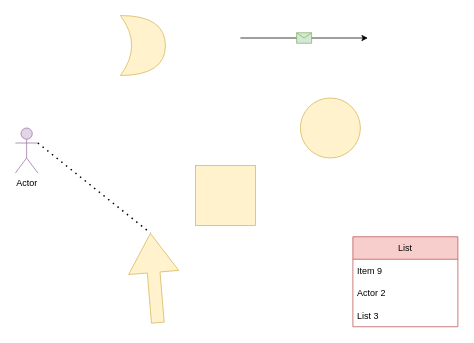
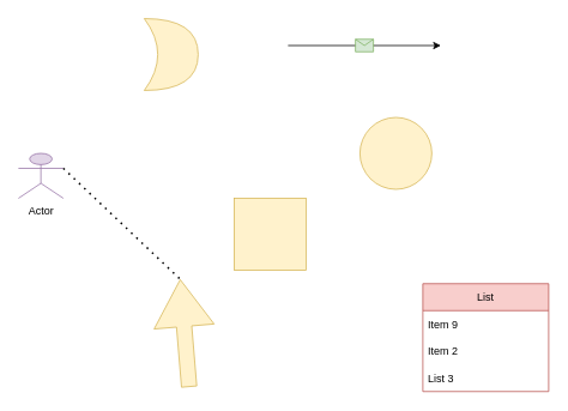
- <mxCell id="4" value="Actor" style="shape=umlActor;verticalLabelPosition=bottom;verticalAlign=top;html=1;outlineConnect=0;fillColor=#e1d5e7;strokeColor=#9673a6;" parent="1" vertex="1"><mxGeometry x="20" y="170" width="30" height="60" as="geometry" /></mxCell>
+ <mxCell id="4" value="Actor" style="shape=umlActor;verticalLabelPosition=bottom;verticalAlign=top;html=1;outlineConnect=0;fillColor=#e1d5e7;strokeColor=#9673a6;" parent="1" vertex="1"><mxGeometry x="20" y="170" width="50" height="50" as="geometry" /></mxCell>
- <mxCell id="9" value="Actor 2" style="text;strokeColor=none;fillColor=none;align=left;verticalAlign=middle;spacingLeft=4;spacingRight=4;overflow=hidden;points=[[0,0.5],[1,0.5]];portConstraint=eastwest;rotatable=0;" parent="7" vertex="1"><mxGeometry y="60" width="140" height="30" as="geometry" /></mxCell>
+ <mxCell id="9" value="Item 2" style="text;strokeColor=none;fillColor=none;align=left;verticalAlign=middle;spacingLeft=4;spacingRight=4;overflow=hidden;points=[[0,0.5],[1,0.5]];portConstraint=eastwest;rotatable=0;" parent="7" vertex="1"><mxGeometry y="60" width="140" height="30" as="geometry" /></mxCell>
